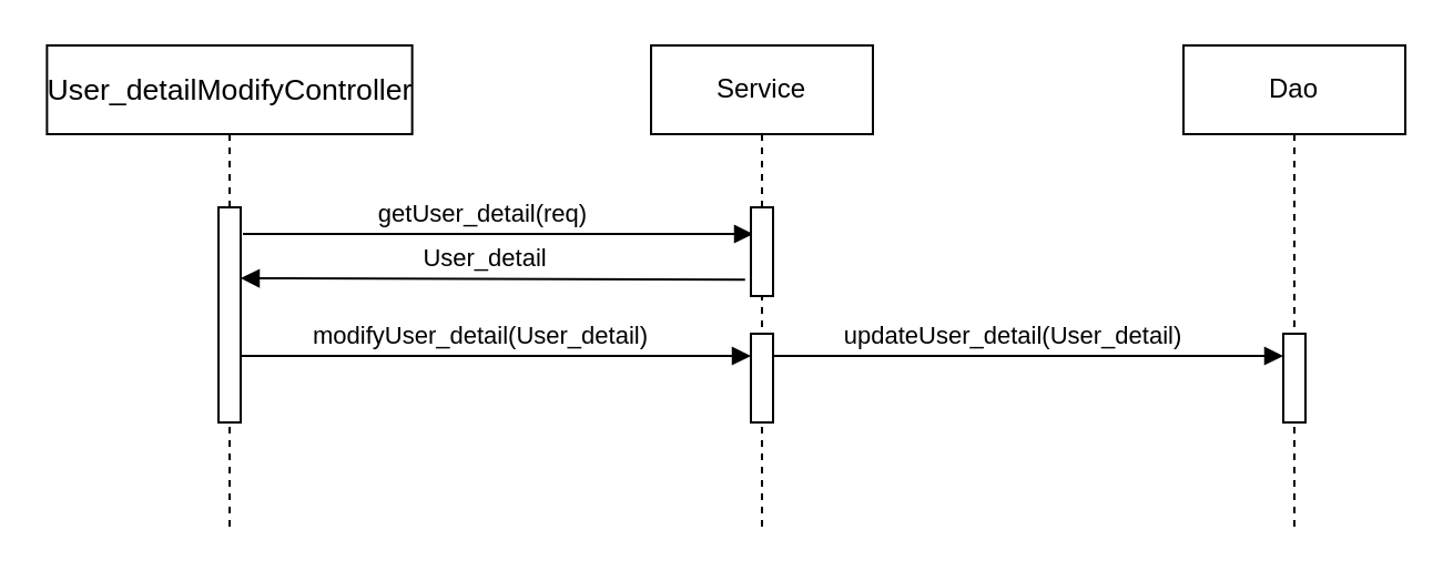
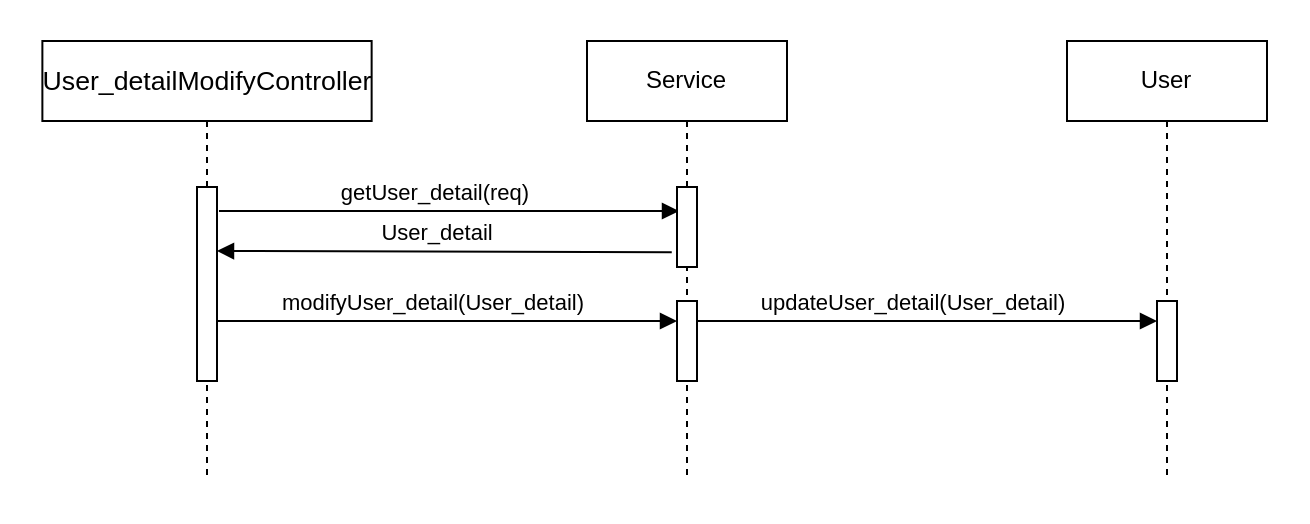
- <mxCell id="2" value="Dao" style="shape=umlLifeline;perimeter=lifelinePerimeter;whiteSpace=wrap;html=1;container=1;collapsible=0;recursiveResize=0;outlineConnect=0;" vertex="1" parent="1"><mxGeometry x="533" y="20" width="100" height="220" as="geometry" /></mxCell>
+ <mxCell id="2" value="User" style="shape=umlLifeline;perimeter=lifelinePerimeter;whiteSpace=wrap;html=1;container=1;collapsible=0;recursiveResize=0;outlineConnect=0;" vertex="1" parent="1"><mxGeometry x="533" y="20" width="100" height="220" as="geometry" /></mxCell>
